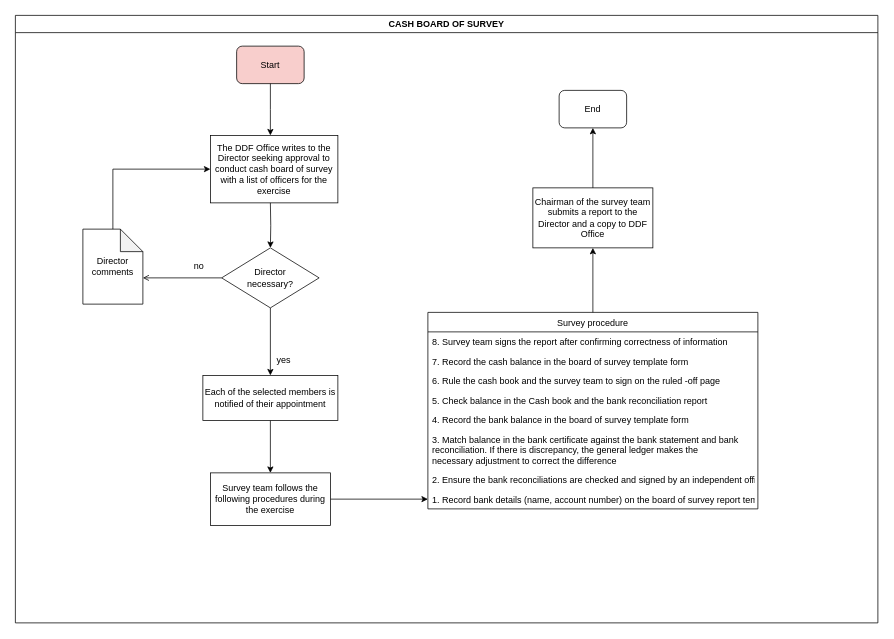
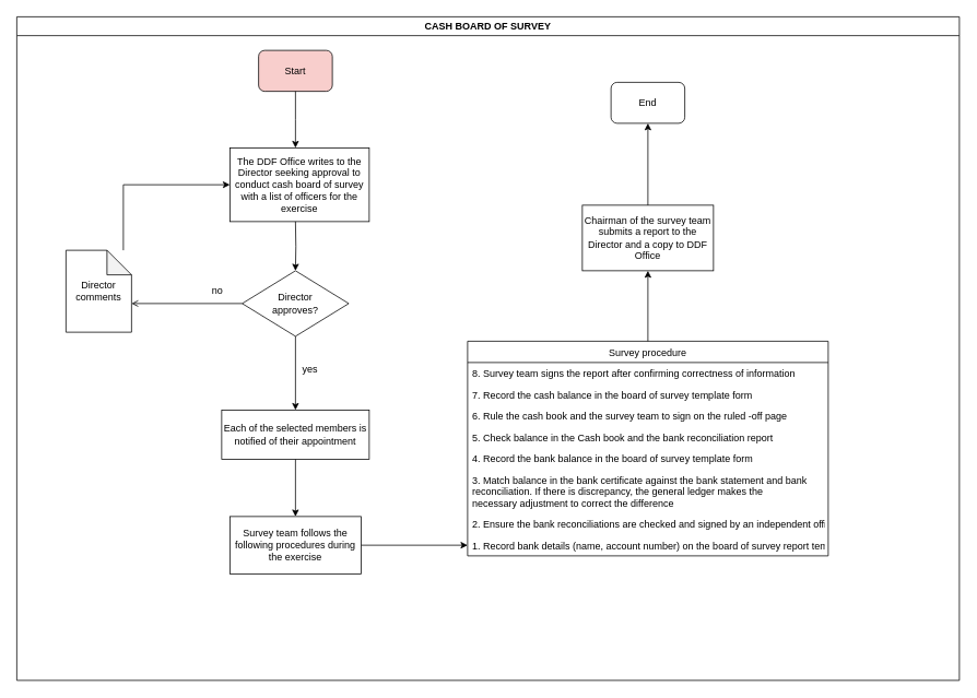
- <mxCell id="24" value="End" style="rounded=1;whiteSpace=wrap;html=1;" vertex="1" parent="2"><mxGeometry x="725" y="100" width="90" height="50" as="geometry" /></mxCell>
+ <mxCell id="24" value="End" style="rounded=1;whiteSpace=wrap;html=1;" vertex="1" parent="2"><mxGeometry x="725" y="80" width="90" height="50" as="geometry" /></mxCell>
- <mxCell id="8" value="Director comments" style="shape=note;whiteSpace=wrap;html=1;backgroundOutline=1;darkOpacity=0.05;" vertex="1" parent="2"><mxGeometry x="90" y="285" width="80" height="100" as="geometry" /></mxCell>
+ <mxCell id="8" value="Director comments" style="shape=note;whiteSpace=wrap;html=1;backgroundOutline=1;darkOpacity=0.05;" vertex="1" parent="2"><mxGeometry x="60" y="285" width="80" height="100" as="geometry" /></mxCell>
- <mxCell id="6" value="&lt;div&gt;Director&lt;/div&gt;&lt;div&gt;necessary?&lt;/div&gt;" style="rhombus;whiteSpace=wrap;html=1;" vertex="1" parent="2"><mxGeometry x="275" y="310" width="130" height="80" as="geometry" /></mxCell>
+ <mxCell id="6" value="&lt;div&gt;Director&lt;/div&gt;&lt;div&gt;approves?&lt;/div&gt;" style="rhombus;whiteSpace=wrap;html=1;" vertex="1" parent="2"><mxGeometry x="275" y="310" width="130" height="80" as="geometry" /></mxCell>
- <mxCell id="12" value="yes" style="text;html=1;strokeColor=none;fillColor=none;align=center;verticalAlign=middle;whiteSpace=wrap;rounded=0;" vertex="1" parent="2"><mxGeometry x="338" y="450" width="40" height="20" as="geometry" /></mxCell>
+ <mxCell id="12" value="yes" style="text;html=1;strokeColor=none;fillColor=none;align=center;verticalAlign=middle;whiteSpace=wrap;rounded=0;" vertex="1" parent="2"><mxGeometry x="338" y="420" width="40" height="20" as="geometry" /></mxCell>
